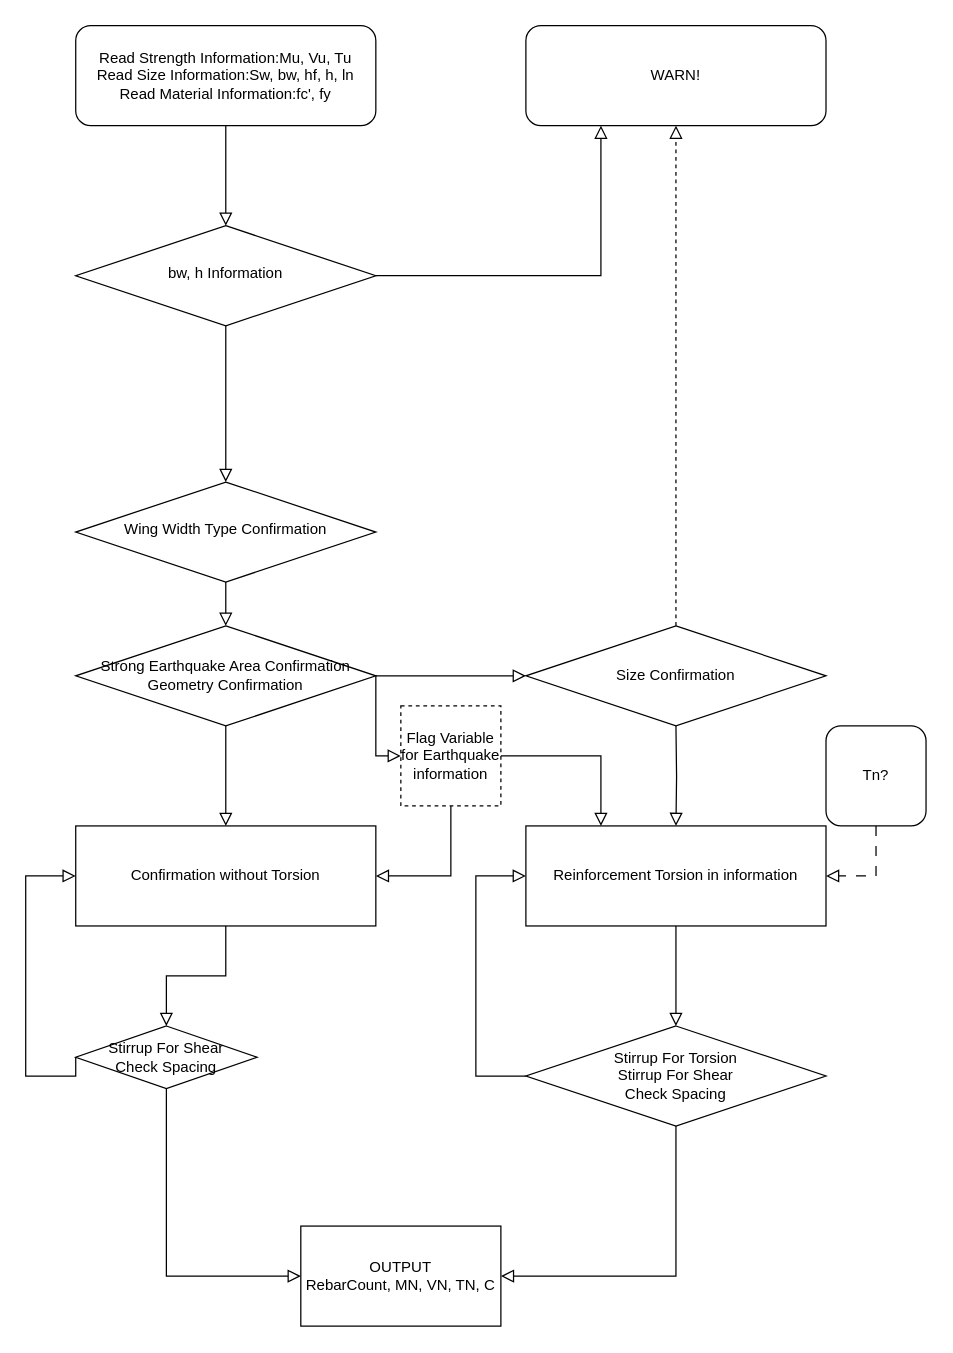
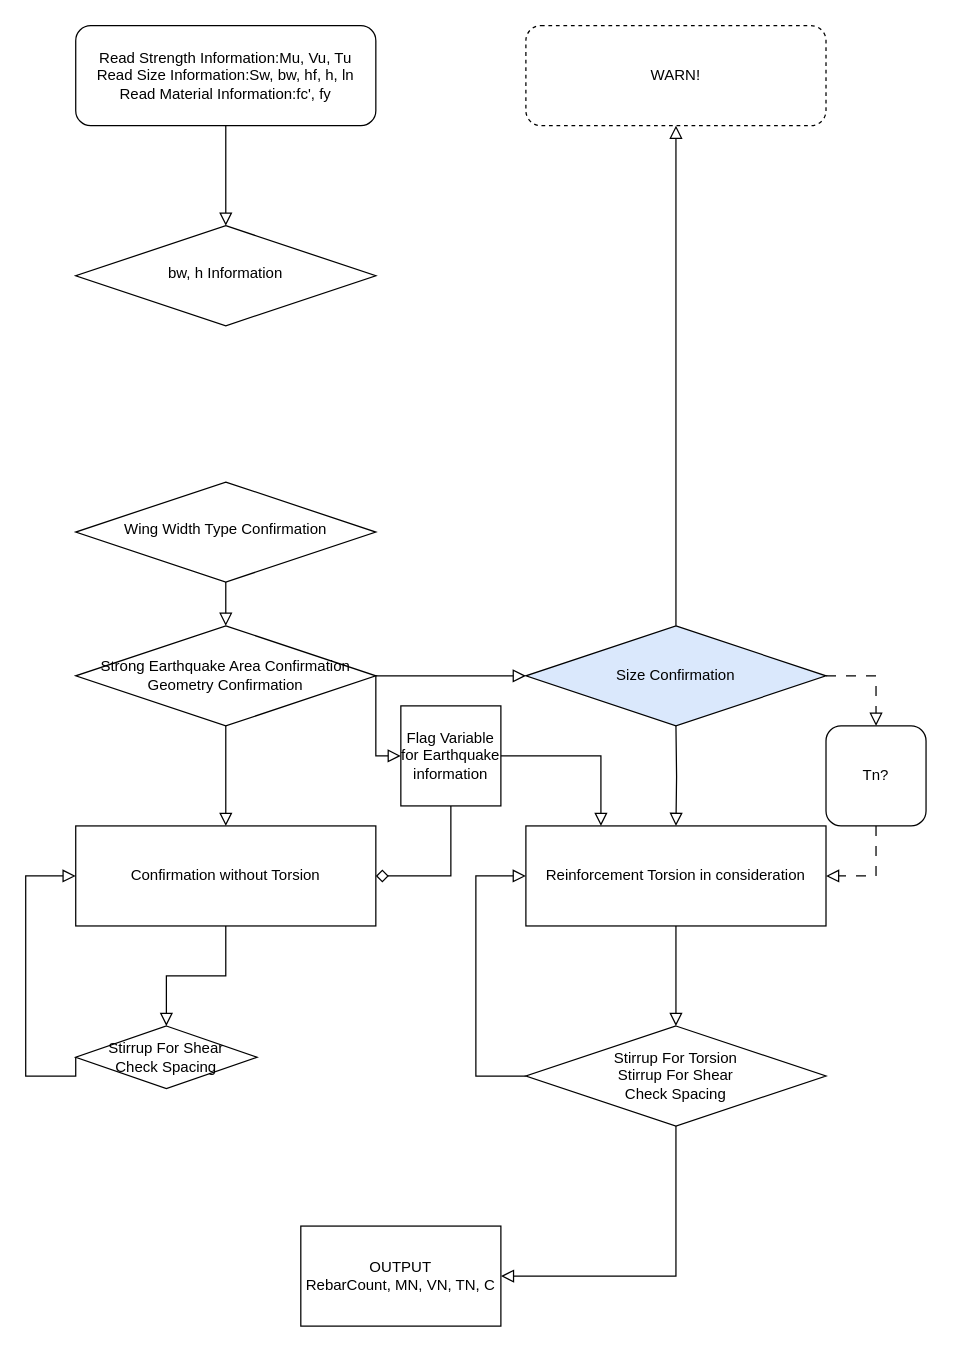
- <mxCell id="5" value="WARN!" style="rounded=1;whiteSpace=wrap;html=1;fontSize=12;glass=0;strokeWidth=1;shadow=0;" parent="1" vertex="1"><mxGeometry x="420" y="20" width="240" height="80" as="geometry" /></mxCell>
+ <mxCell id="5" value="WARN!" style="rounded=1;whiteSpace=wrap;html=1;fontSize=12;glass=0;strokeWidth=1;shadow=0;dashed=1;" parent="1" vertex="1"><mxGeometry x="420" y="20" width="240" height="80" as="geometry" /></mxCell>
- <mxCell id="19" value="" style="rounded=0;html=1;jettySize=auto;orthogonalLoop=1;fontSize=11;endArrow=block;endFill=0;endSize=8;strokeWidth=1;shadow=0;labelBackgroundColor=none;edgeStyle=orthogonalEdgeStyle;exitX=1;exitY=0.5;exitDx=0;exitDy=0;entryX=0.25;entryY=1;entryDx=0;entryDy=0;" edge="1" parent="1" source="4" target="5"><mxGeometry y="20" relative="1" as="geometry"><mxPoint as="offset" /><mxPoint x="200" y="440" as="sourcePoint" /><mxPoint x="540" y="7.714" as="targetPoint" /><Array as="points"><mxPoint x="480" y="220" /></Array></mxGeometry></mxCell>
- <mxCell id="17" value="" style="rounded=0;html=1;jettySize=auto;orthogonalLoop=1;fontSize=11;endArrow=block;endFill=0;endSize=8;strokeWidth=1;shadow=0;labelBackgroundColor=none;edgeStyle=orthogonalEdgeStyle;exitX=0.5;exitY=0;exitDx=0;exitDy=0;entryX=0.5;entryY=1;entryDx=0;entryDy=0;dashed=1;" edge="1" parent="1" source="12" target="5"><mxGeometry y="20" relative="1" as="geometry"><mxPoint as="offset" /><mxPoint x="230" y="470" as="sourcePoint" /><mxPoint x="540" y="220" as="targetPoint" /></mxGeometry></mxCell>
+ <mxCell id="17" value="" style="rounded=0;html=1;jettySize=auto;orthogonalLoop=1;fontSize=11;endArrow=block;endFill=0;endSize=8;strokeWidth=1;shadow=0;labelBackgroundColor=none;edgeStyle=orthogonalEdgeStyle;exitX=0.5;exitY=0;exitDx=0;exitDy=0;entryX=0.5;entryY=1;entryDx=0;entryDy=0;" edge="1" parent="1" source="12" target="5"><mxGeometry y="20" relative="1" as="geometry"><mxPoint as="offset" /><mxPoint x="230" y="470" as="sourcePoint" /><mxPoint x="540" y="220" as="targetPoint" /></mxGeometry></mxCell>
- <mxCell id="18" value="" style="rounded=0;html=1;jettySize=auto;orthogonalLoop=1;fontSize=11;endArrow=block;endFill=0;endSize=8;strokeWidth=1;shadow=0;labelBackgroundColor=none;edgeStyle=orthogonalEdgeStyle;exitX=0.5;exitY=1;exitDx=0;exitDy=0;entryX=0.5;entryY=0;entryDx=0;entryDy=0;" edge="1" parent="1" source="4" target="6"><mxGeometry y="20" relative="1" as="geometry"><mxPoint as="offset" /><mxPoint x="250" y="260" as="sourcePoint" /><mxPoint x="250" y="340" as="targetPoint" /></mxGeometry></mxCell>
- <mxCell id="12" value="Size Confirmation" style="rhombus;whiteSpace=wrap;html=1;" vertex="1" parent="1"><mxGeometry x="420" y="500" width="240" height="80" as="geometry" /></mxCell>
+ <mxCell id="12" value="Size Confirmation" style="rhombus;whiteSpace=wrap;html=1;fillColor=#dae8fc;" vertex="1" parent="1"><mxGeometry x="420" y="500" width="240" height="80" as="geometry" /></mxCell>
+ <mxCell id="21" value="" style="rounded=0;html=1;jettySize=auto;orthogonalLoop=1;fontSize=11;endArrow=block;endFill=0;endSize=8;strokeWidth=1;shadow=0;labelBackgroundColor=none;edgeStyle=orthogonalEdgeStyle;entryX=0.5;entryY=0;entryDx=0;entryDy=0;exitX=1;exitY=0.5;exitDx=0;exitDy=0;dashed=1;dashPattern=8 8;" edge="1" parent="1" source="12" target="20"><mxGeometry y="20" relative="1" as="geometry"><mxPoint as="offset" /><mxPoint x="550" y="590" as="sourcePoint" /><mxPoint x="550" y="670" as="targetPoint" /></mxGeometry></mxCell>
- <mxCell id="30" value="Flag Variable for&amp;nbsp;Earthquake information" style="rounded=0;whiteSpace=wrap;html=1;dashed=1;" vertex="1" parent="1"><mxGeometry x="320" y="564" width="80" height="80" as="geometry" /></mxCell>
+ <mxCell id="30" value="Flag Variable for&amp;nbsp;Earthquake information" style="rounded=0;whiteSpace=wrap;html=1;" vertex="1" parent="1"><mxGeometry x="320" y="564" width="80" height="80" as="geometry" /></mxCell>
- <mxCell id="32" value="" style="rounded=0;html=1;jettySize=auto;orthogonalLoop=1;fontSize=11;endArrow=block;endFill=0;endSize=8;strokeWidth=1;shadow=0;labelBackgroundColor=none;edgeStyle=orthogonalEdgeStyle;entryX=1;entryY=0.5;entryDx=0;entryDy=0;exitX=0.5;exitY=1;exitDx=0;exitDy=0;" edge="1" parent="1" source="30" target="10"><mxGeometry y="20" relative="1" as="geometry"><mxPoint as="offset" /><mxPoint x="359.62" y="580" as="sourcePoint" /><mxPoint x="359.62" y="660" as="targetPoint" /></mxGeometry></mxCell>
+ <mxCell id="32" value="" style="rounded=0;html=1;jettySize=auto;orthogonalLoop=1;fontSize=11;endArrow=diamond;endFill=0;endSize=8;strokeWidth=1;shadow=0;labelBackgroundColor=none;edgeStyle=orthogonalEdgeStyle;entryX=1;entryY=0.5;entryDx=0;entryDy=0;exitX=0.5;exitY=1;exitDx=0;exitDy=0;" edge="1" parent="1" source="30" target="10"><mxGeometry y="20" relative="1" as="geometry"><mxPoint as="offset" /><mxPoint x="359.62" y="580" as="sourcePoint" /><mxPoint x="359.62" y="660" as="targetPoint" /></mxGeometry></mxCell>
- <mxCell id="9" value="Reinforcement Torsion in information" style="whiteSpace=wrap;html=1;" vertex="1" parent="1"><mxGeometry x="420" y="660" width="240" height="80" as="geometry" /></mxCell>
+ <mxCell id="9" value="Reinforcement Torsion in consideration" style="whiteSpace=wrap;html=1;" vertex="1" parent="1"><mxGeometry x="420" y="660" width="240" height="80" as="geometry" /></mxCell>
- <mxCell id="28" value="" style="rounded=0;html=1;jettySize=auto;orthogonalLoop=1;fontSize=11;endArrow=block;endFill=0;endSize=8;strokeWidth=1;shadow=0;labelBackgroundColor=none;edgeStyle=orthogonalEdgeStyle;exitX=0.5;exitY=1;exitDx=0;exitDy=0;entryX=0;entryY=0.5;entryDx=0;entryDy=0;" edge="1" parent="1" source="24" target="27"><mxGeometry y="20" relative="1" as="geometry"><mxPoint as="offset" /><mxPoint x="179.7" y="930" as="sourcePoint" /><mxPoint x="179.7" y="1010" as="targetPoint" /></mxGeometry></mxCell>
